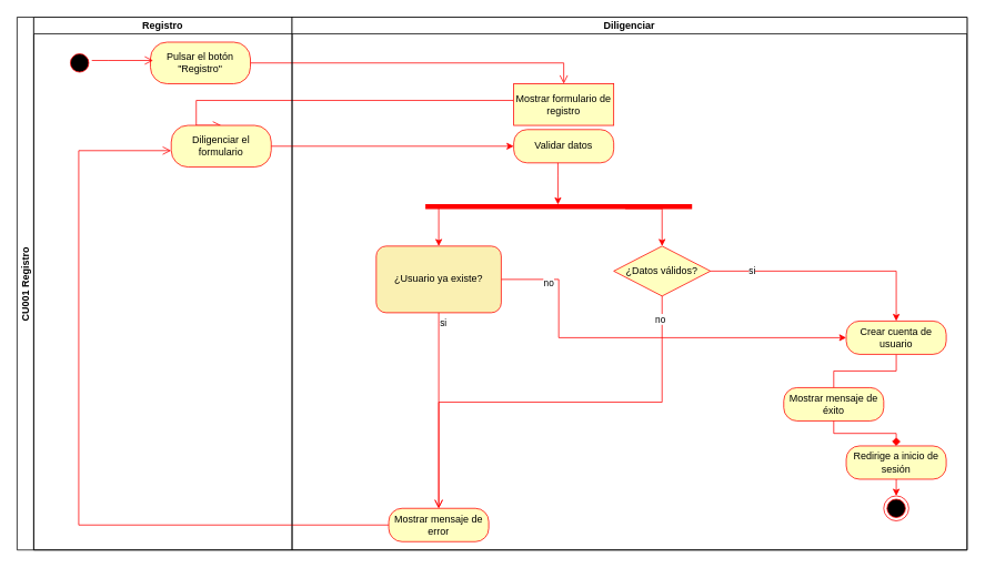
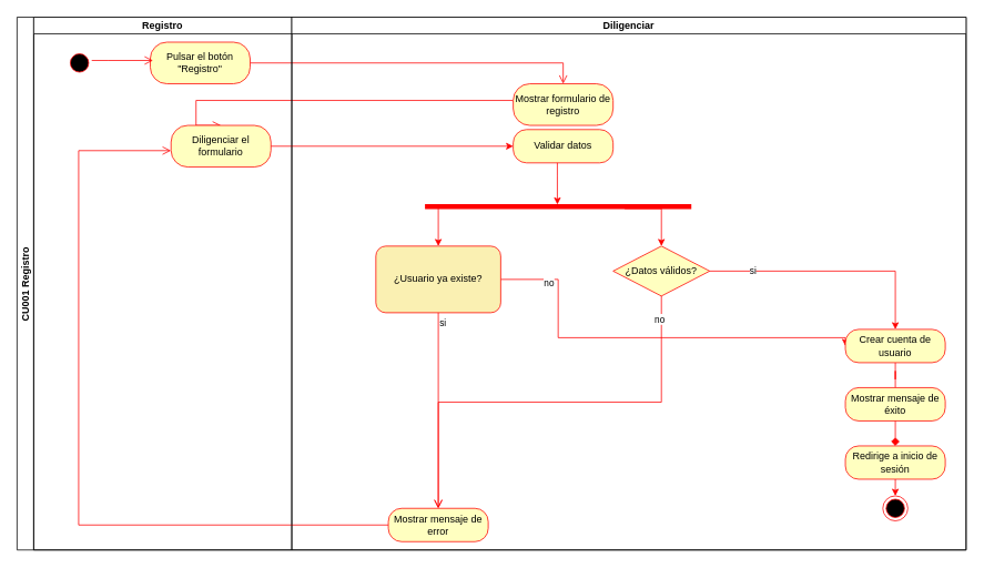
- <mxCell id="13" value="Mostrar formulario de registro" style="whiteSpace=wrap;html=1;arcSize=40;fontColor=#000000;fillColor=#ffffc0;strokeColor=#ff0000;rounded=0;" vertex="1" parent="12"><mxGeometry x="266" y="80" width="120" height="50" as="geometry" /></mxCell>
+ <mxCell id="13" value="Mostrar formulario de registro" style="rounded=1;whiteSpace=wrap;html=1;arcSize=40;fontColor=#000000;fillColor=#ffffc0;strokeColor=#ff0000;" vertex="1" parent="12"><mxGeometry x="266" y="80" width="120" height="50" as="geometry" /></mxCell>
- <mxCell id="33" value="Crear cuenta de usuario" style="rounded=1;whiteSpace=wrap;html=1;arcSize=40;fontColor=#000000;fillColor=#ffffc0;strokeColor=#ff0000;" vertex="1" parent="12"><mxGeometry x="665" y="365" width="120" height="40" as="geometry" /></mxCell>
+ <mxCell id="33" value="Crear cuenta de usuario" style="rounded=1;whiteSpace=wrap;html=1;arcSize=40;fontColor=#000000;fillColor=#ffffc0;strokeColor=#ff0000;" vertex="1" parent="12"><mxGeometry x="665" y="375" width="120" height="40" as="geometry" /></mxCell>
- <mxCell id="28" value="Mostrar mensaje de éxito" style="rounded=1;whiteSpace=wrap;html=1;arcSize=40;fontColor=#000000;fillColor=#ffffc0;strokeColor=#ff0000;" vertex="1" parent="12"><mxGeometry x="590" y="445" width="120" height="40" as="geometry" /></mxCell>
+ <mxCell id="28" value="Mostrar mensaje de éxito" style="rounded=1;whiteSpace=wrap;html=1;arcSize=40;fontColor=#000000;fillColor=#ffffc0;strokeColor=#ff0000;" vertex="1" parent="12"><mxGeometry x="665" y="445" width="120" height="40" as="geometry" /></mxCell>
